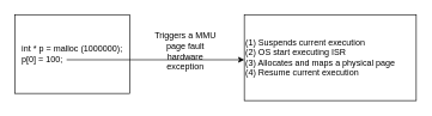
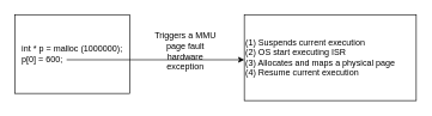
- <mxCell id="2" value="int * p = malloc (1000000);&lt;br&gt;p[0] = 100;&amp;nbsp; &amp;nbsp; &amp;nbsp; &amp;nbsp; &amp;nbsp; &amp;nbsp; &amp;nbsp; &amp;nbsp; &amp;nbsp; &amp;nbsp; &amp;nbsp; &amp;nbsp; &amp;nbsp;" style="text;strokeColor=default;align=center;fillColor=none;html=1;verticalAlign=middle;whiteSpace=wrap;rounded=0;" vertex="1" parent="1"><mxGeometry x="20" y="20" width="160" height="110" as="geometry" /></mxCell>
+ <mxCell id="2" value="int * p = malloc (1000000);&lt;br&gt;p[0] = 600;&amp;nbsp; &amp;nbsp; &amp;nbsp; &amp;nbsp; &amp;nbsp; &amp;nbsp; &amp;nbsp; &amp;nbsp; &amp;nbsp; &amp;nbsp; &amp;nbsp; &amp;nbsp; &amp;nbsp;" style="text;strokeColor=default;align=center;fillColor=none;html=1;verticalAlign=middle;whiteSpace=wrap;rounded=0;" vertex="1" parent="1"><mxGeometry x="20" y="20" width="160" height="110" as="geometry" /></mxCell>
